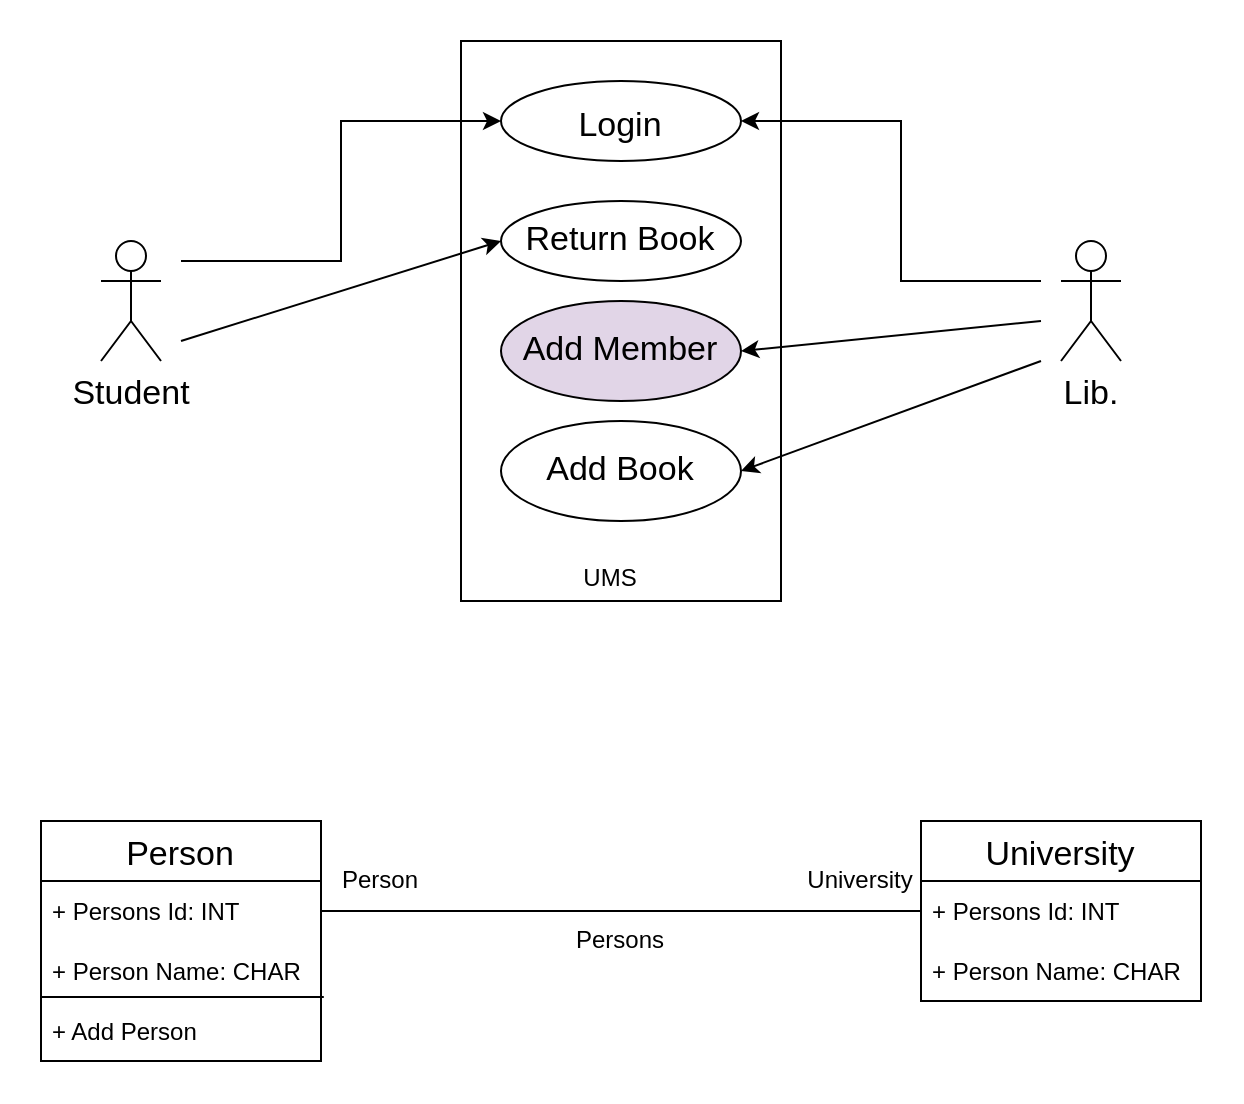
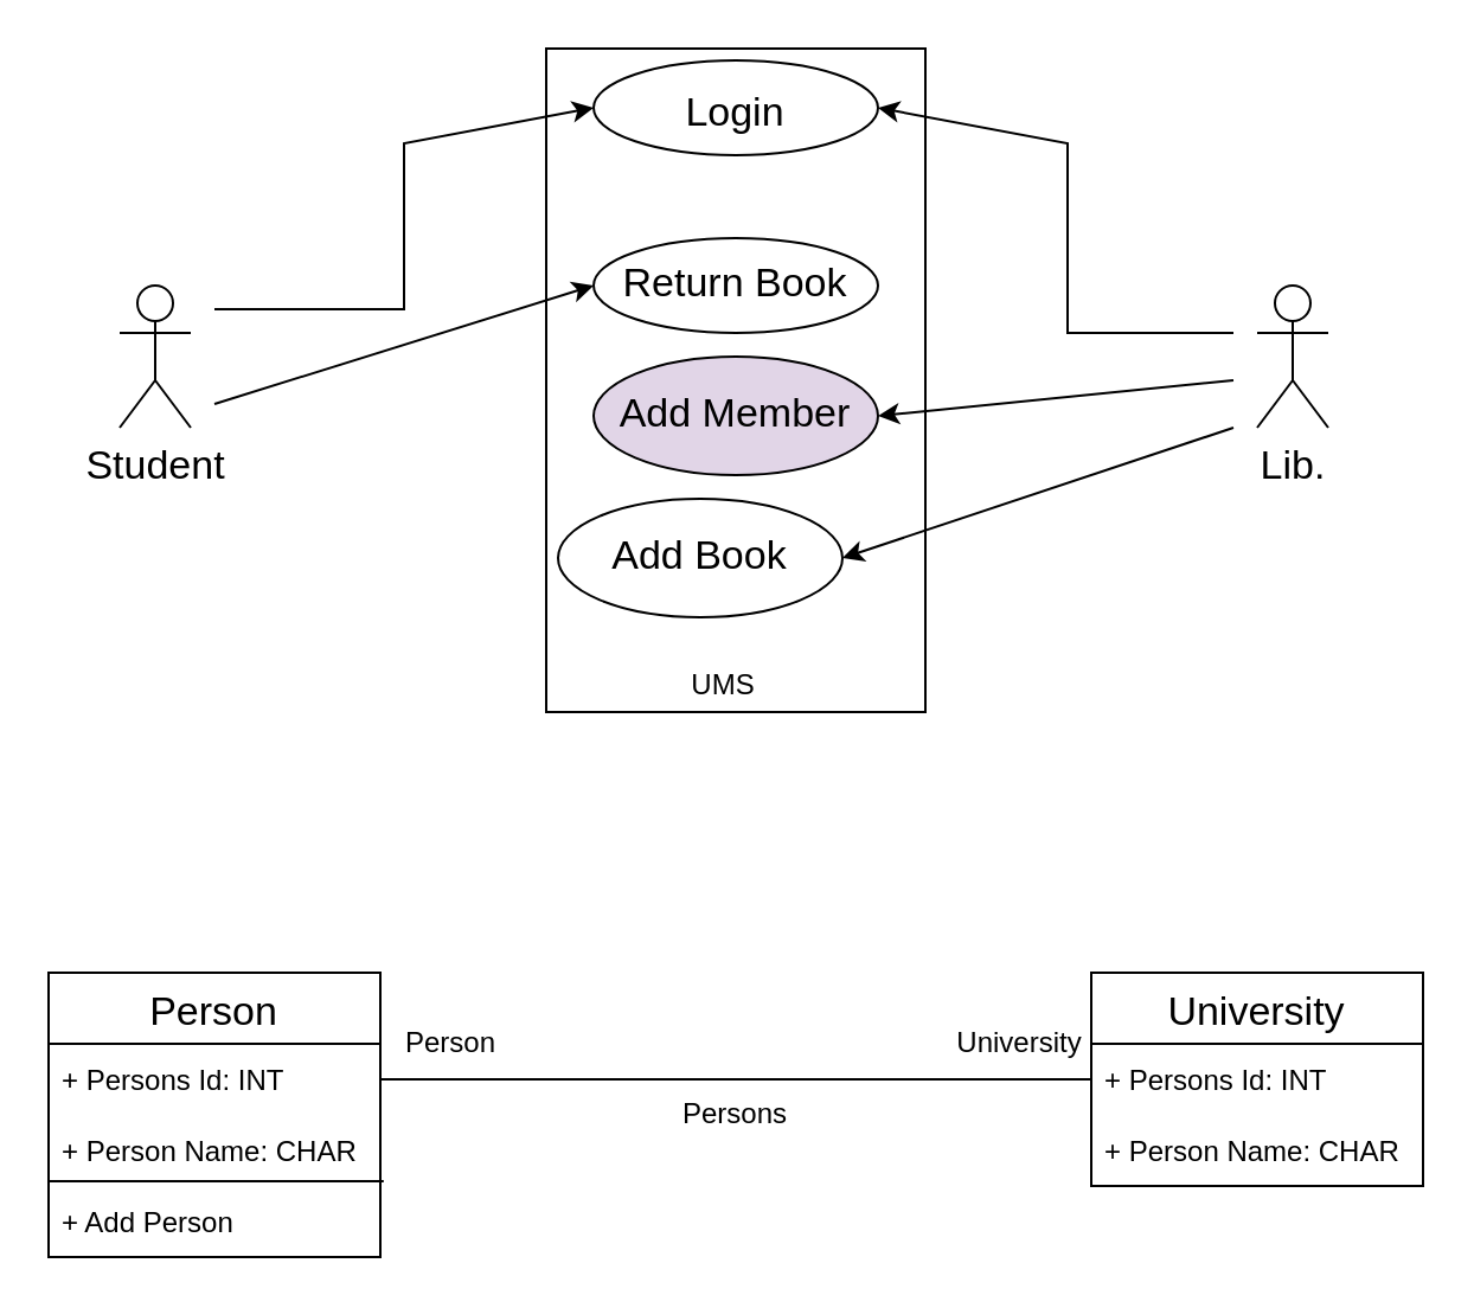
- <mxCell id="3" value="&lt;font style=&quot;font-size: 17px;&quot;&gt;Login&lt;/font&gt;" style="ellipse;whiteSpace=wrap;html=1;fontSize=21;" vertex="1" parent="1"><mxGeometry x="250" y="40" width="120" height="40" as="geometry" /></mxCell>
+ <mxCell id="3" value="&lt;font style=&quot;font-size: 17px;&quot;&gt;Login&lt;/font&gt;" style="ellipse;whiteSpace=wrap;html=1;fontSize=21;" vertex="1" parent="1"><mxGeometry x="250" y="25" width="120" height="40" as="geometry" /></mxCell>
- <mxCell id="11" value="Add Book" style="ellipse;whiteSpace=wrap;html=1;fontSize=17;" vertex="1" parent="1"><mxGeometry x="250" y="210" width="120" height="50" as="geometry" /></mxCell>
+ <mxCell id="11" value="Add Book" style="ellipse;whiteSpace=wrap;html=1;fontSize=17;" vertex="1" parent="1"><mxGeometry x="235" y="210" width="120" height="50" as="geometry" /></mxCell>
